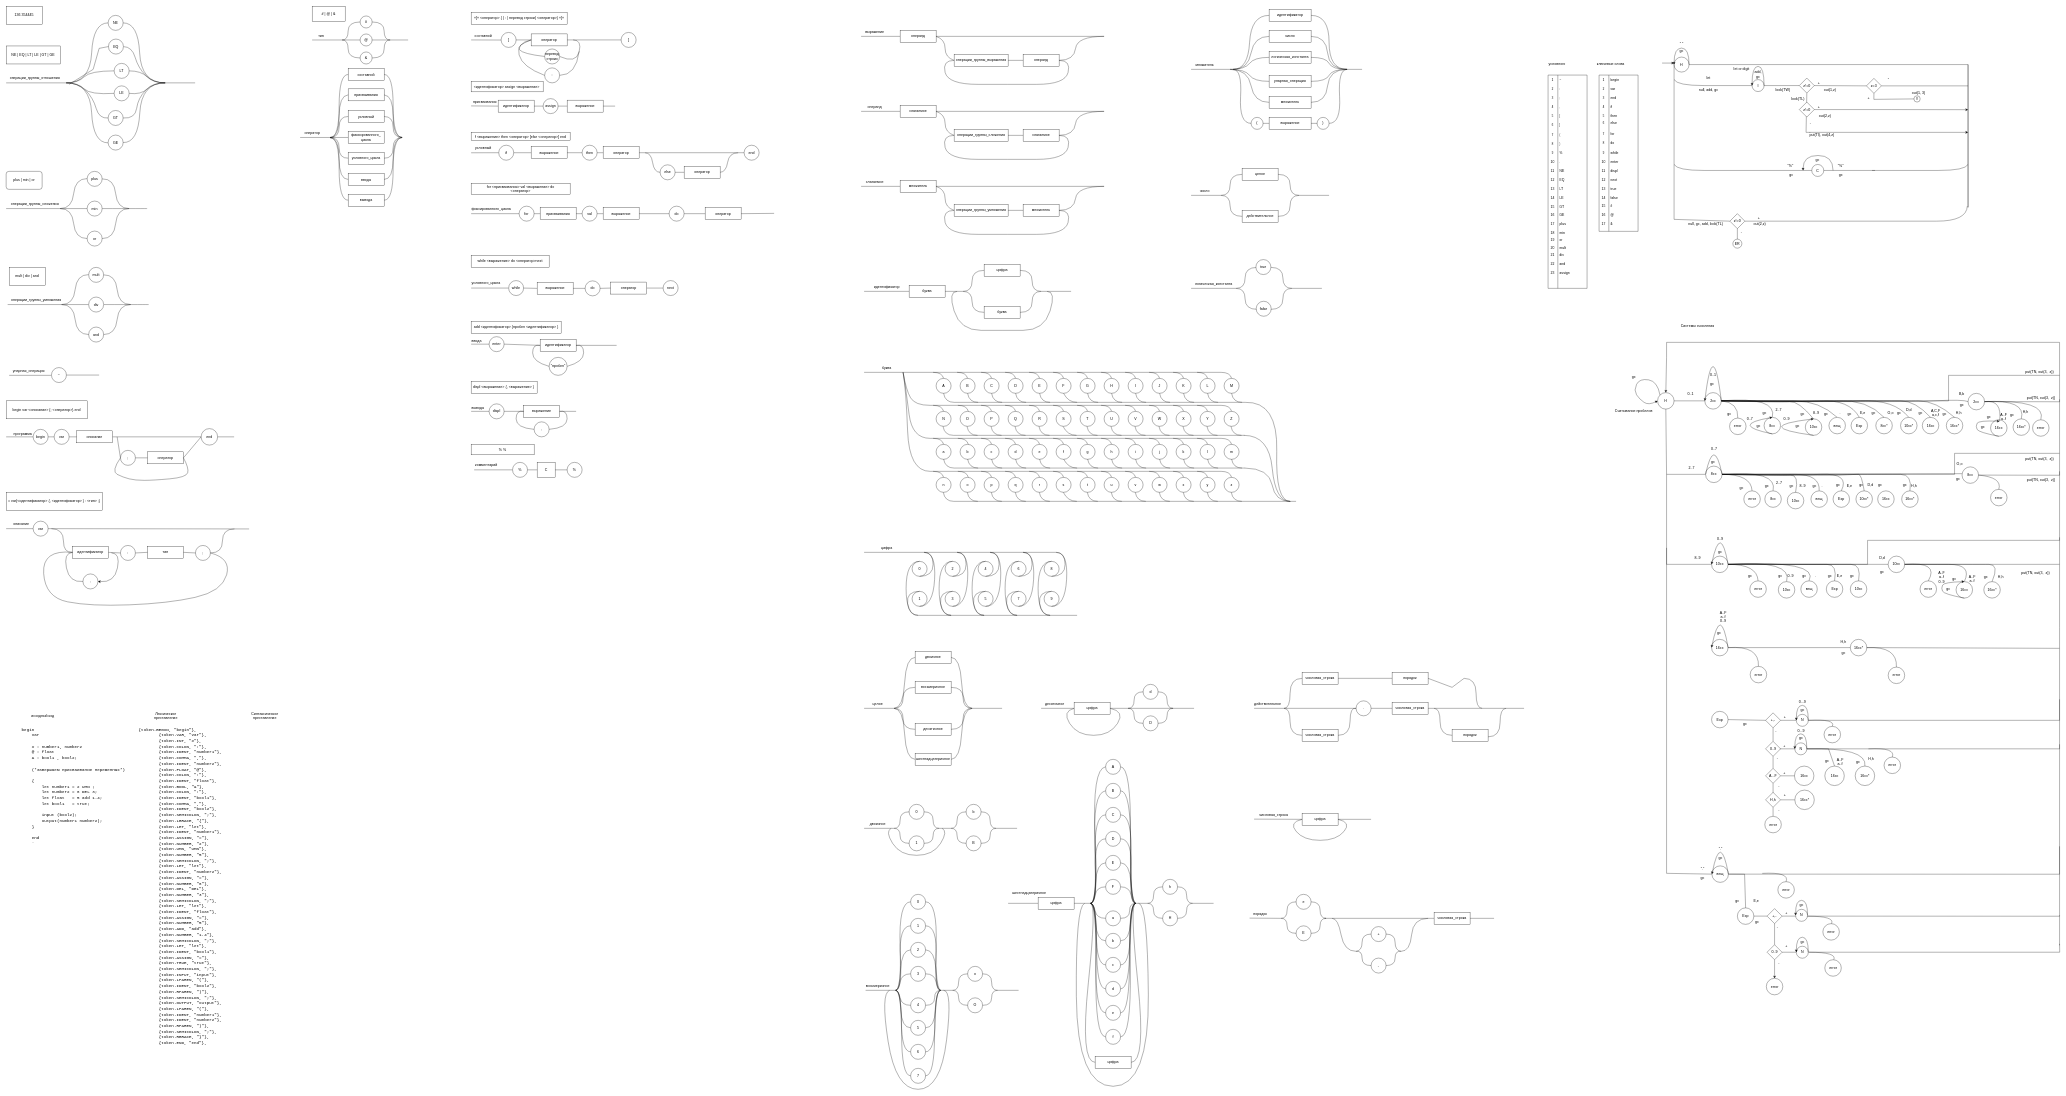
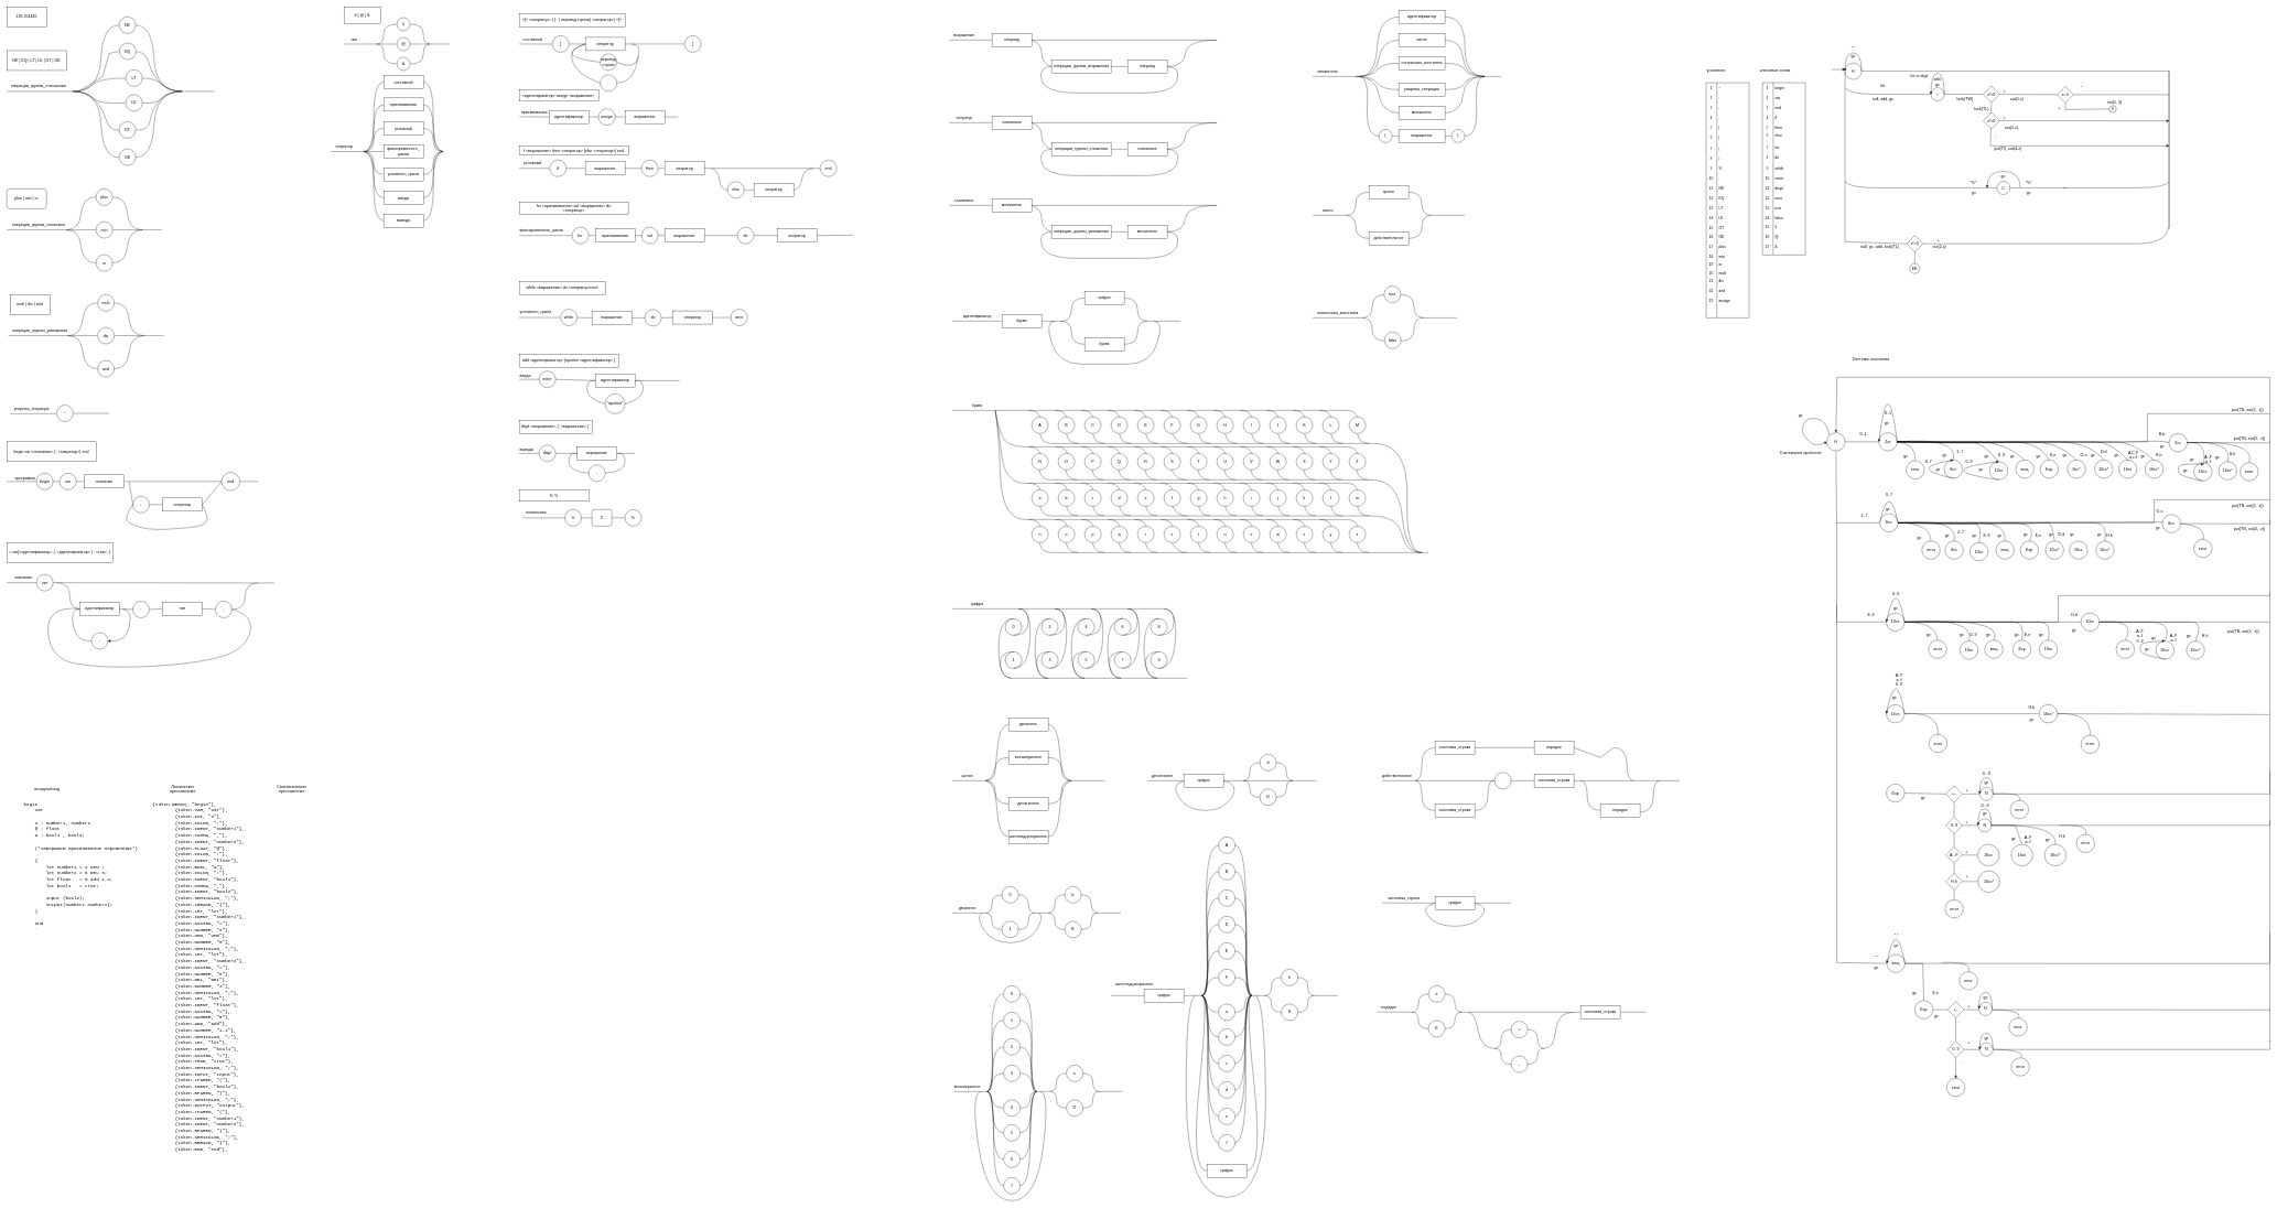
- <mxCell id="628" value="комментарий" style="text;html=1;align=center;verticalAlign=middle;resizable=0;points=[];autosize=1;strokeColor=none;fillColor=none;" parent="1" vertex="1"><mxGeometry x="1570" y="1535" width="100" height="30" as="geometry" /></mxCell>
+ <mxCell id="628" value="логическая" style="text;html=1;align=center;verticalAlign=middle;resizable=0;points=[];autosize=1;strokeColor=none;fillColor=none;" parent="1" vertex="1"><mxGeometry x="1570" y="1535" width="100" height="30" as="geometry" /></mxCell>
- <mxCell id="631" value="С" style="rounded=0;whiteSpace=wrap;html=1;" parent="1" vertex="1"><mxGeometry x="1790" y="1540" width="60" height="50" as="geometry" /></mxCell>
+ <mxCell id="631" value="С" style="whiteSpace=wrap;html=1;rounded=1;" parent="1" vertex="1"><mxGeometry x="1790" y="1540" width="60" height="50" as="geometry" /></mxCell>
